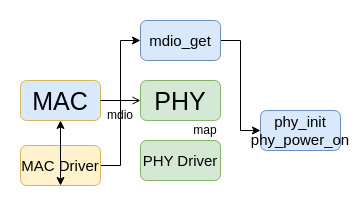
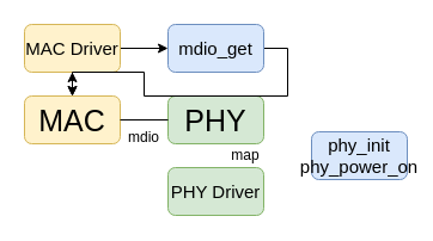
- <mxCell id="2" value="&lt;font style=&quot;font-size: 25px;&quot;&gt;MAC&lt;/font&gt;" style="rounded=1;whiteSpace=wrap;html=1;fillColor=#dae8fc;strokeColor=#d6b656;" vertex="1" parent="1"><mxGeometry x="20" y="80" width="80" height="40" as="geometry" /></mxCell>
+ <mxCell id="2" value="&lt;font style=&quot;font-size: 25px;&quot;&gt;MAC&lt;/font&gt;" style="rounded=1;whiteSpace=wrap;html=1;fillColor=#fff2cc;strokeColor=#d6b656;" vertex="1" parent="1"><mxGeometry x="20" y="80" width="80" height="40" as="geometry" /></mxCell>
- <mxCell id="4" value="" style="endArrow=open;html=1;rounded=0;exitX=1;exitY=0.5;exitDx=0;exitDy=0;entryX=0;entryY=0.5;entryDx=0;entryDy=0;" edge="1" parent="1" source="2" target="3"><mxGeometry width="50" height="50" relative="1" as="geometry"><mxPoint x="200" y="160" as="sourcePoint" /><mxPoint x="250" y="110" as="targetPoint" /></mxGeometry></mxCell>
+ <mxCell id="4" value="" style="endArrow=none;html=1;rounded=0;exitX=1;exitY=0.5;exitDx=0;exitDy=0;entryX=0;entryY=0.5;entryDx=0;entryDy=0;" edge="1" parent="1" source="2" target="3"><mxGeometry width="50" height="50" relative="1" as="geometry"><mxPoint x="200" y="160" as="sourcePoint" /><mxPoint x="250" y="110" as="targetPoint" /></mxGeometry></mxCell>
- <mxCell id="11" style="edgeStyle=orthogonalEdgeStyle;rounded=0;orthogonalLoop=1;jettySize=auto;html=1;exitX=1;exitY=0.5;exitDx=0;exitDy=0;entryX=0;entryY=0.5;entryDx=0;entryDy=0;" edge="1" parent="1" source="12" target="13"><mxGeometry relative="1" as="geometry" /></mxCell>
+ <mxCell id="11" style="edgeStyle=orthogonalEdgeStyle;rounded=0;orthogonalLoop=1;jettySize=auto;html=1;exitX=1;exitY=0.5;exitDx=0;exitDy=0;" edge="1" parent="1" source="12" target="2"><mxGeometry relative="1" as="geometry" /></mxCell>
- <mxCell id="8" value="&lt;font style=&quot;font-size: 15px;&quot;&gt;MAC Driver&lt;/font&gt;" style="rounded=1;whiteSpace=wrap;html=1;fillColor=#fff2cc;strokeColor=#d6b656;" vertex="1" parent="1"><mxGeometry x="20" y="145" width="80" height="40" as="geometry" /></mxCell>
+ <mxCell id="8" value="&lt;font style=&quot;font-size: 15px;&quot;&gt;MAC Driver&lt;/font&gt;" style="rounded=1;whiteSpace=wrap;html=1;fillColor=#fff2cc;strokeColor=#d6b656;" vertex="1" parent="1"><mxGeometry x="20" y="20" width="80" height="40" as="geometry" /></mxCell>
